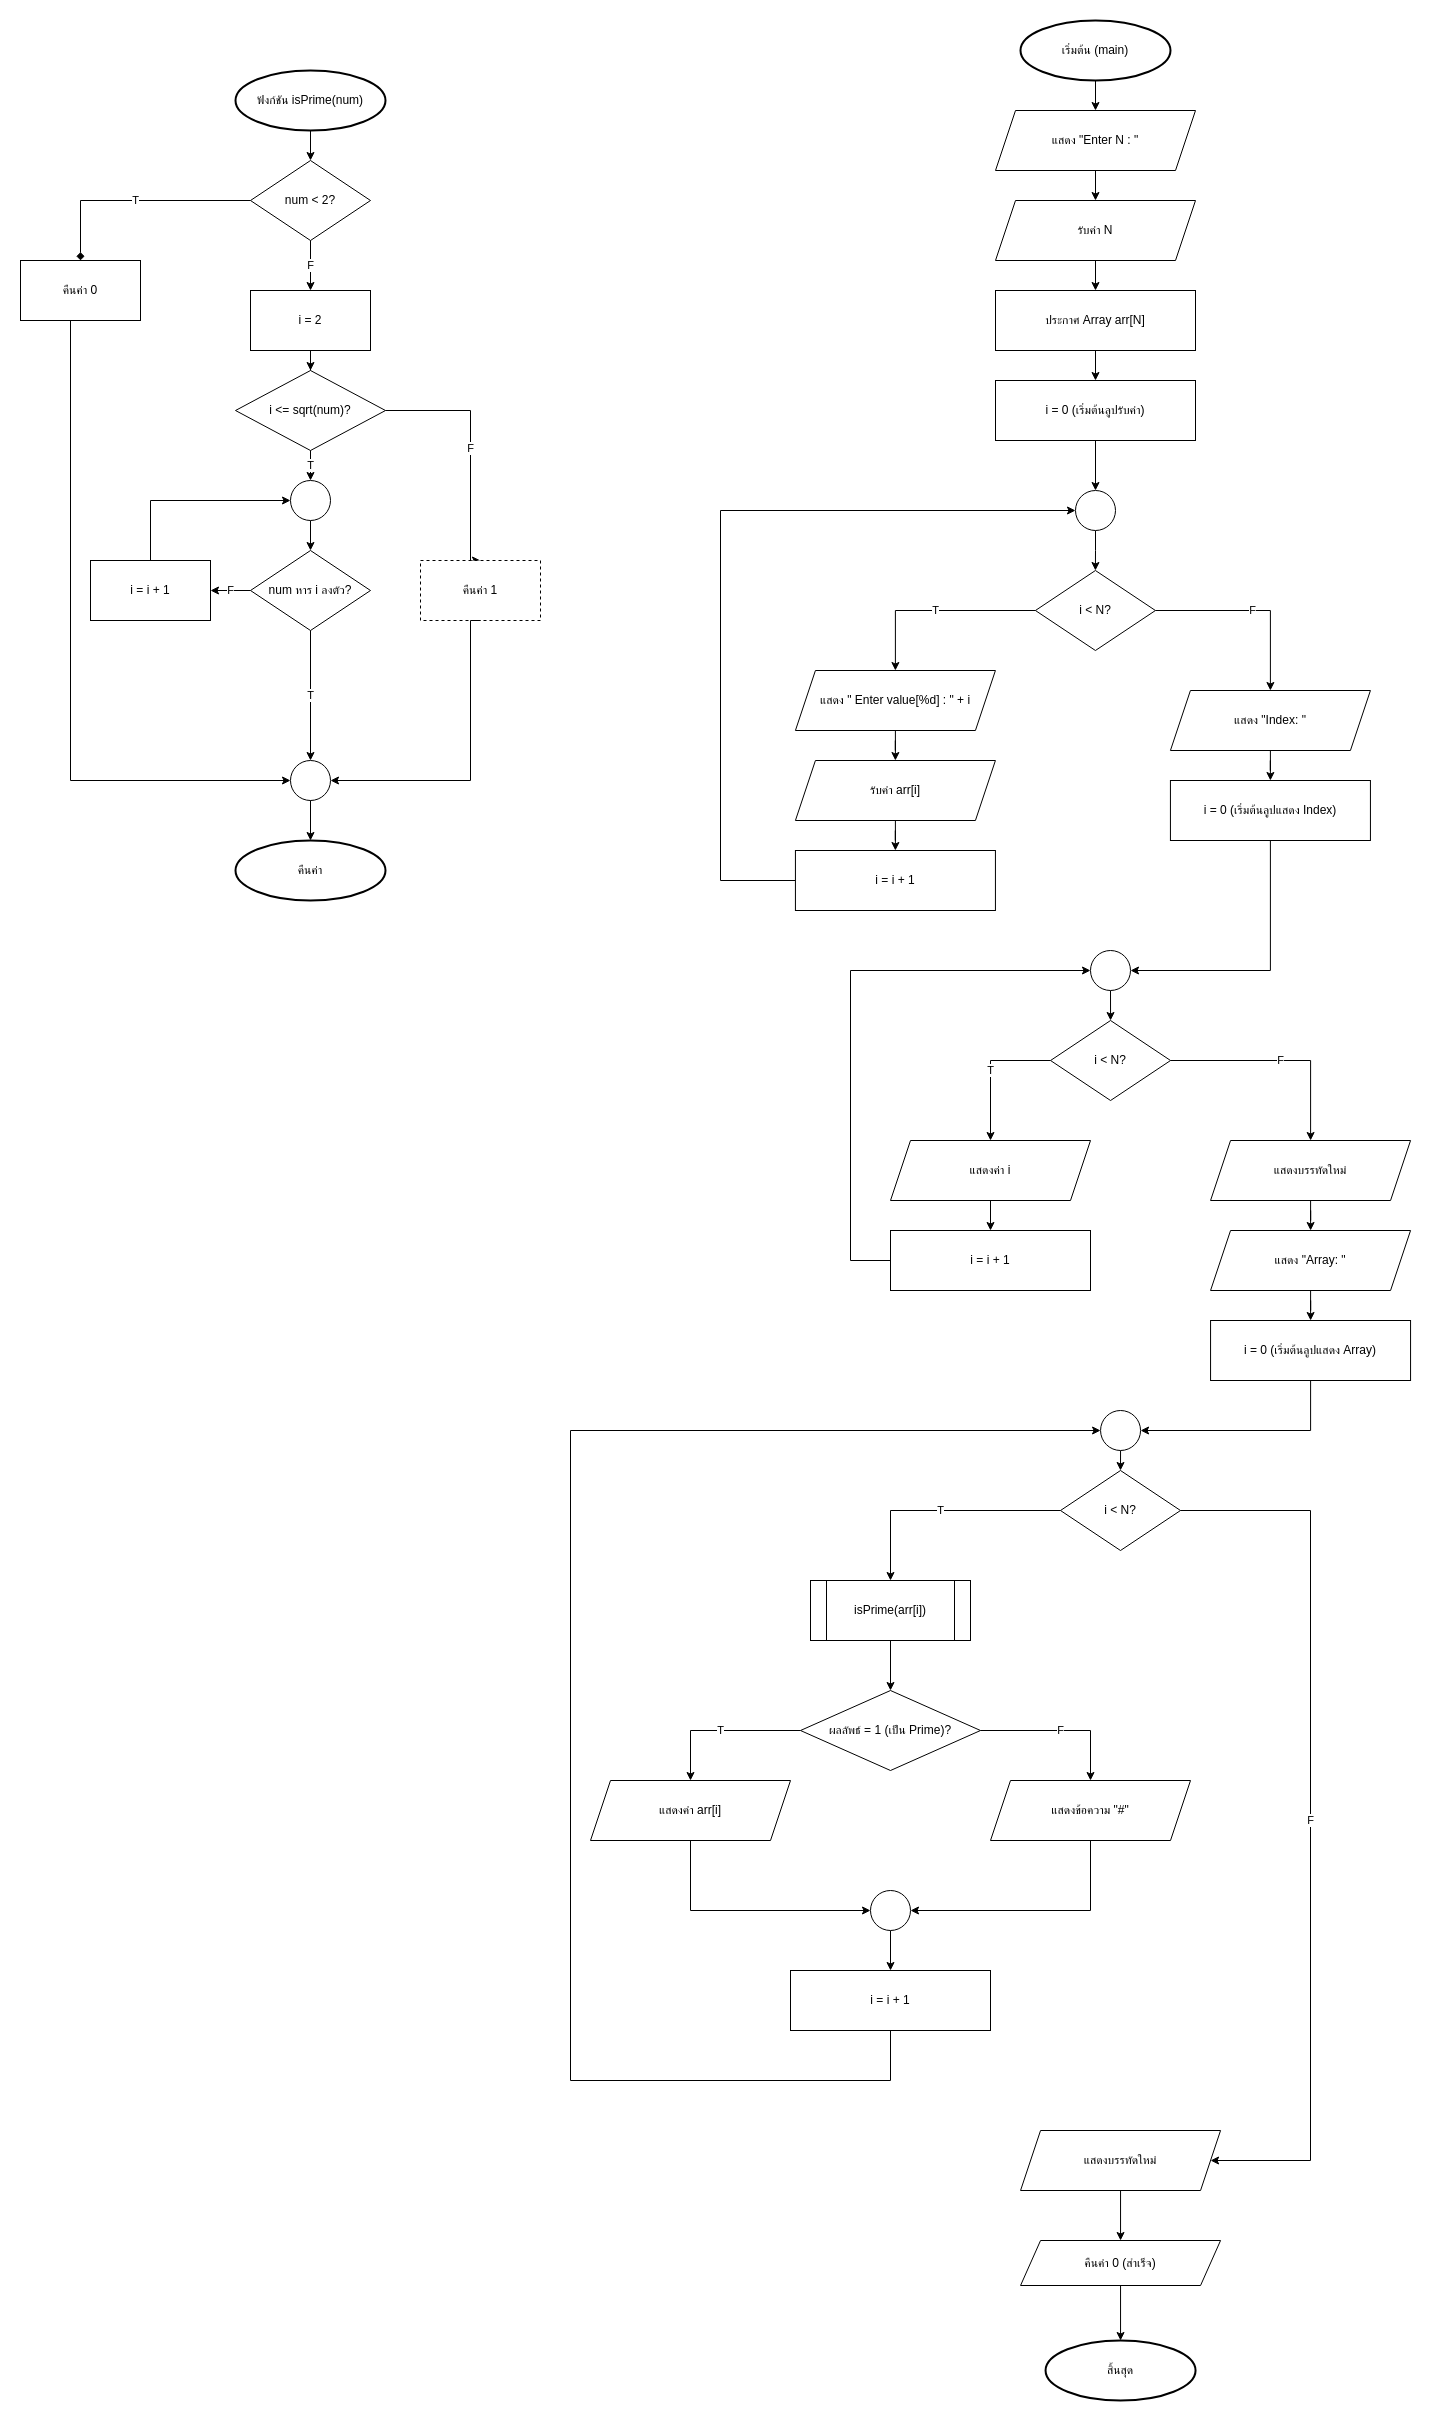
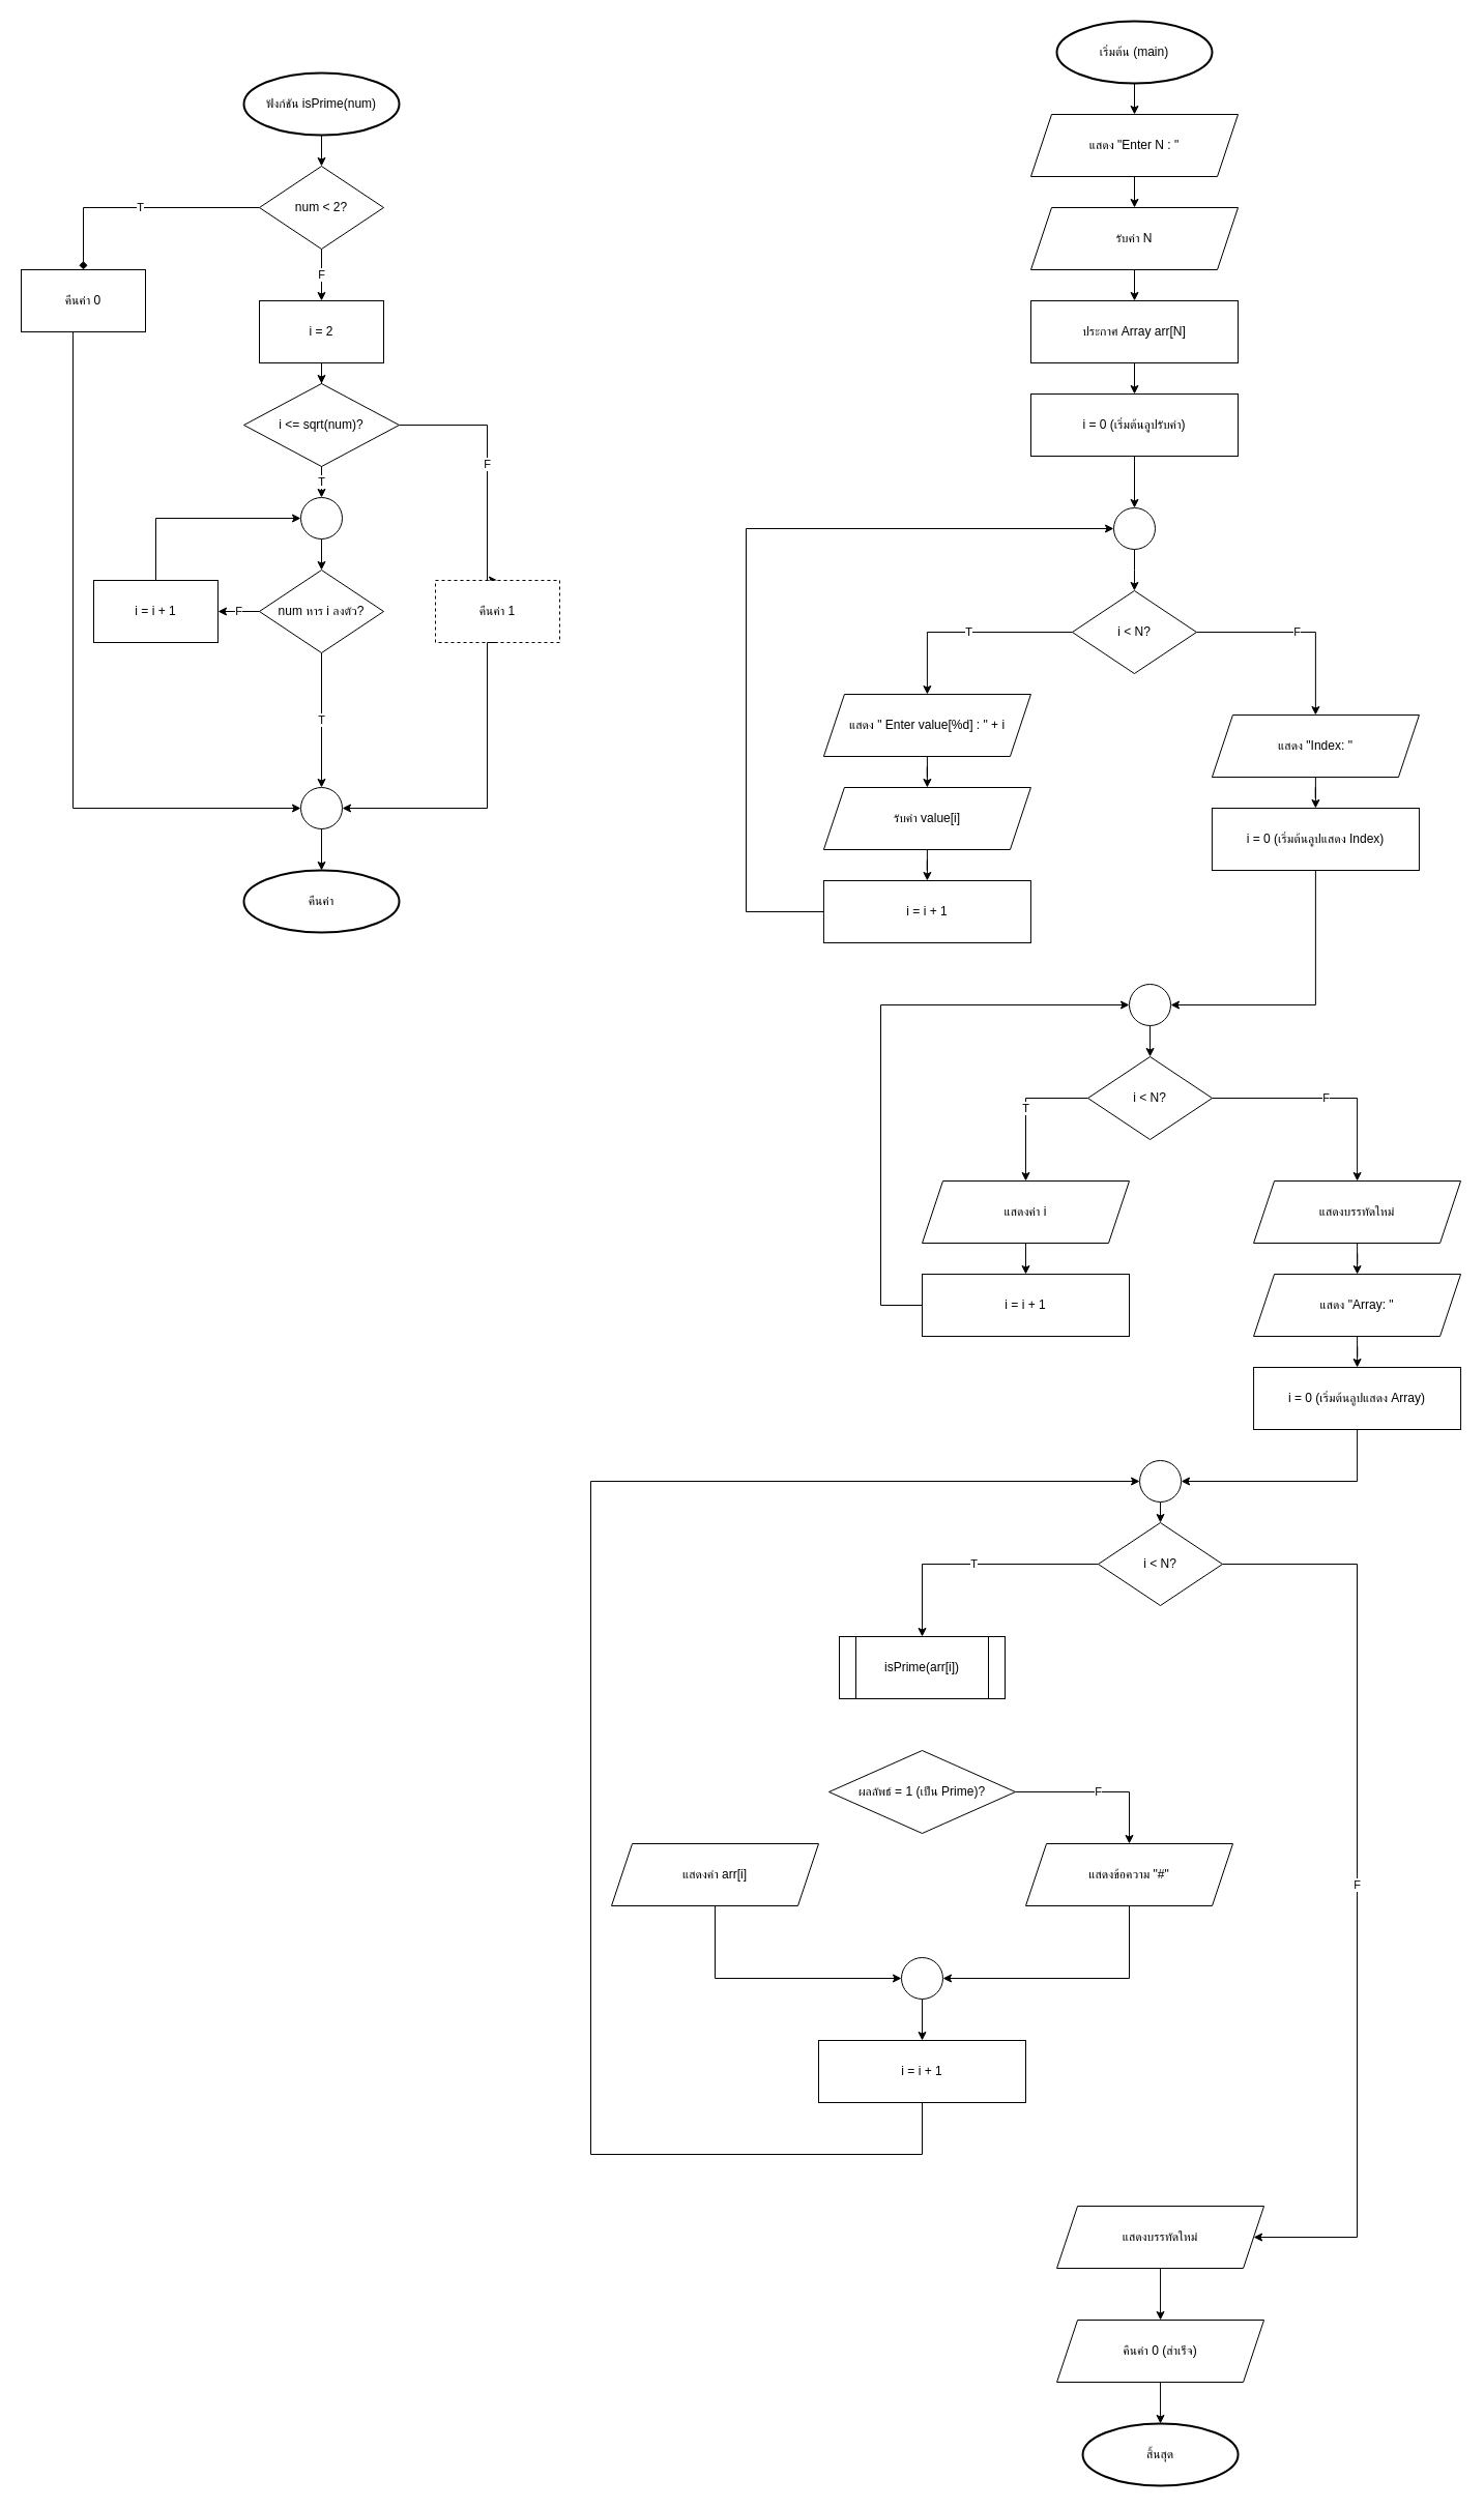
- <mxCell id="38" value="รับค่า arr[i]" style="shape=parallelogram;perimeter=parallelogramPerimeter;whiteSpace=wrap;html=1;fixedSize=1;" vertex="1" parent="1"><mxGeometry x="794.93" y="760" width="200" height="60" as="geometry" /></mxCell>
+ <mxCell id="38" value="รับค่า value[i]" style="shape=parallelogram;perimeter=parallelogramPerimeter;whiteSpace=wrap;html=1;fixedSize=1;" vertex="1" parent="1"><mxGeometry x="794.93" y="760" width="200" height="60" as="geometry" /></mxCell>
- <mxCell id="63" style="edgeStyle=orthogonalEdgeStyle;rounded=0;orthogonalLoop=1;jettySize=auto;html=1;" edge="1" parent="1" source="62" target="64"><mxGeometry relative="1" as="geometry" /></mxCell>
- <mxCell id="65" value="T" style="edgeStyle=orthogonalEdgeStyle;rounded=0;orthogonalLoop=1;jettySize=auto;html=1;exitX=0;exitY=0.5;exitDx=0;exitDy=0;" edge="1" parent="1" source="64" target="67"><mxGeometry relative="1" as="geometry"><Array as="points"><mxPoint x="690" y="1730" /></Array></mxGeometry></mxCell>
- <mxCell id="76" value="คืนค่า 0 (สำเร็จ)" style="shape=parallelogram;perimeter=parallelogramPerimeter;whiteSpace=wrap;html=1;fixedSize=1;" vertex="1" parent="1"><mxGeometry x="1020.06" y="2240" width="200" height="45" as="geometry" /></mxCell>
+ <mxCell id="76" value="คืนค่า 0 (สำเร็จ)" style="shape=parallelogram;perimeter=parallelogramPerimeter;whiteSpace=wrap;html=1;fixedSize=1;" vertex="1" parent="1"><mxGeometry x="1020.06" y="2240" width="200" height="60" as="geometry" /></mxCell>
